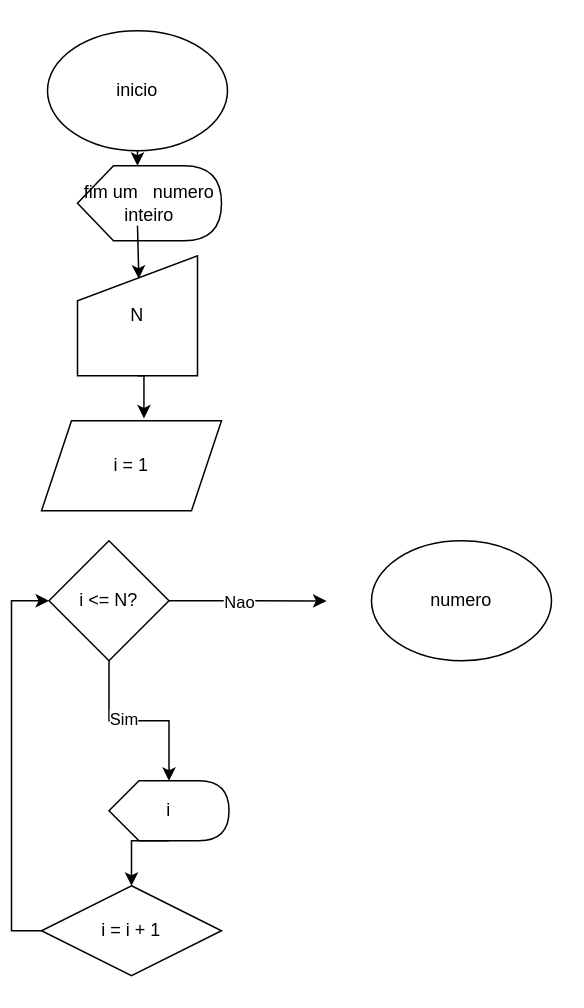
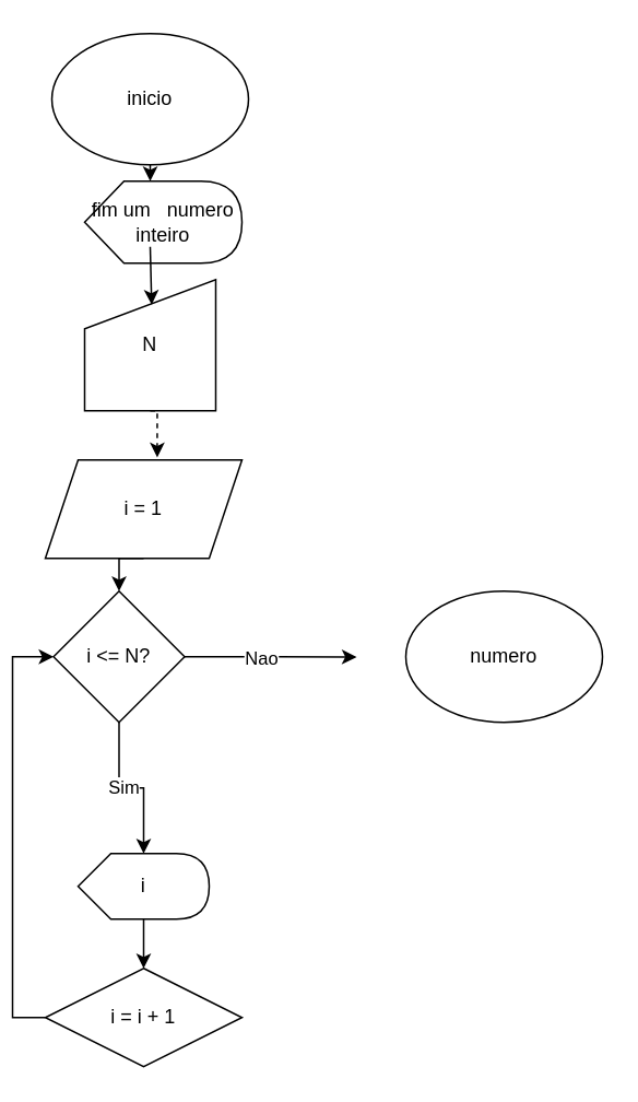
- <mxCell id="9" style="edgeStyle=orthogonalEdgeStyle;rounded=0;orthogonalLoop=1;jettySize=auto;html=1;exitX=0.5;exitY=1;exitDx=0;exitDy=0;entryX=0.569;entryY=-0.026;entryDx=0;entryDy=0;entryPerimeter=0;" edge="1" parent="1" source="4" target="8"><mxGeometry relative="1" as="geometry" /></mxCell>
+ <mxCell id="9" style="edgeStyle=orthogonalEdgeStyle;rounded=0;orthogonalLoop=1;jettySize=auto;html=1;exitX=0.5;exitY=1;exitDx=0;exitDy=0;entryX=0.569;entryY=-0.026;entryDx=0;entryDy=0;entryPerimeter=0;dashed=1;" edge="1" parent="1" source="4" target="8"><mxGeometry relative="1" as="geometry" /></mxCell>
+ <mxCell id="7" style="edgeStyle=orthogonalEdgeStyle;rounded=0;orthogonalLoop=1;jettySize=auto;html=1;exitX=0.5;exitY=1;exitDx=0;exitDy=0;entryX=0.5;entryY=0;entryDx=0;entryDy=0;" edge="1" parent="1" source="8" target="14"><mxGeometry relative="1" as="geometry" /></mxCell>
- <mxCell id="19" value="i" style="shape=display;whiteSpace=wrap;html=1;" vertex="1" parent="1"><mxGeometry x="65" y="520" width="80" height="40" as="geometry" /></mxCell>
+ <mxCell id="19" value="i" style="shape=display;whiteSpace=wrap;html=1;" vertex="1" parent="1"><mxGeometry x="40" y="520" width="80" height="40" as="geometry" /></mxCell>
